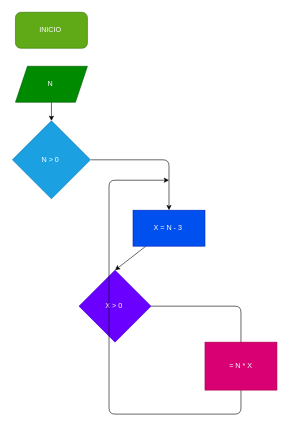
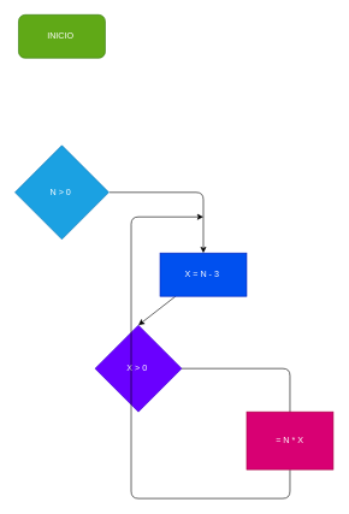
- <mxCell id="4" value="N&amp;nbsp;" style="shape=parallelogram;perimeter=parallelogramPerimeter;whiteSpace=wrap;html=1;fixedSize=1;fillColor=#008a00;fontColor=#ffffff;strokeColor=#005700;" parent="1" vertex="1"><mxGeometry x="25" y="110" width="120" height="60" as="geometry" /></mxCell>
- <mxCell id="3" style="edgeStyle=none;html=1;entryX=0.5;entryY=0;entryDx=0;entryDy=0;" parent="1" source="4" target="6" edge="1"><mxGeometry relative="1" as="geometry" /></mxCell>
